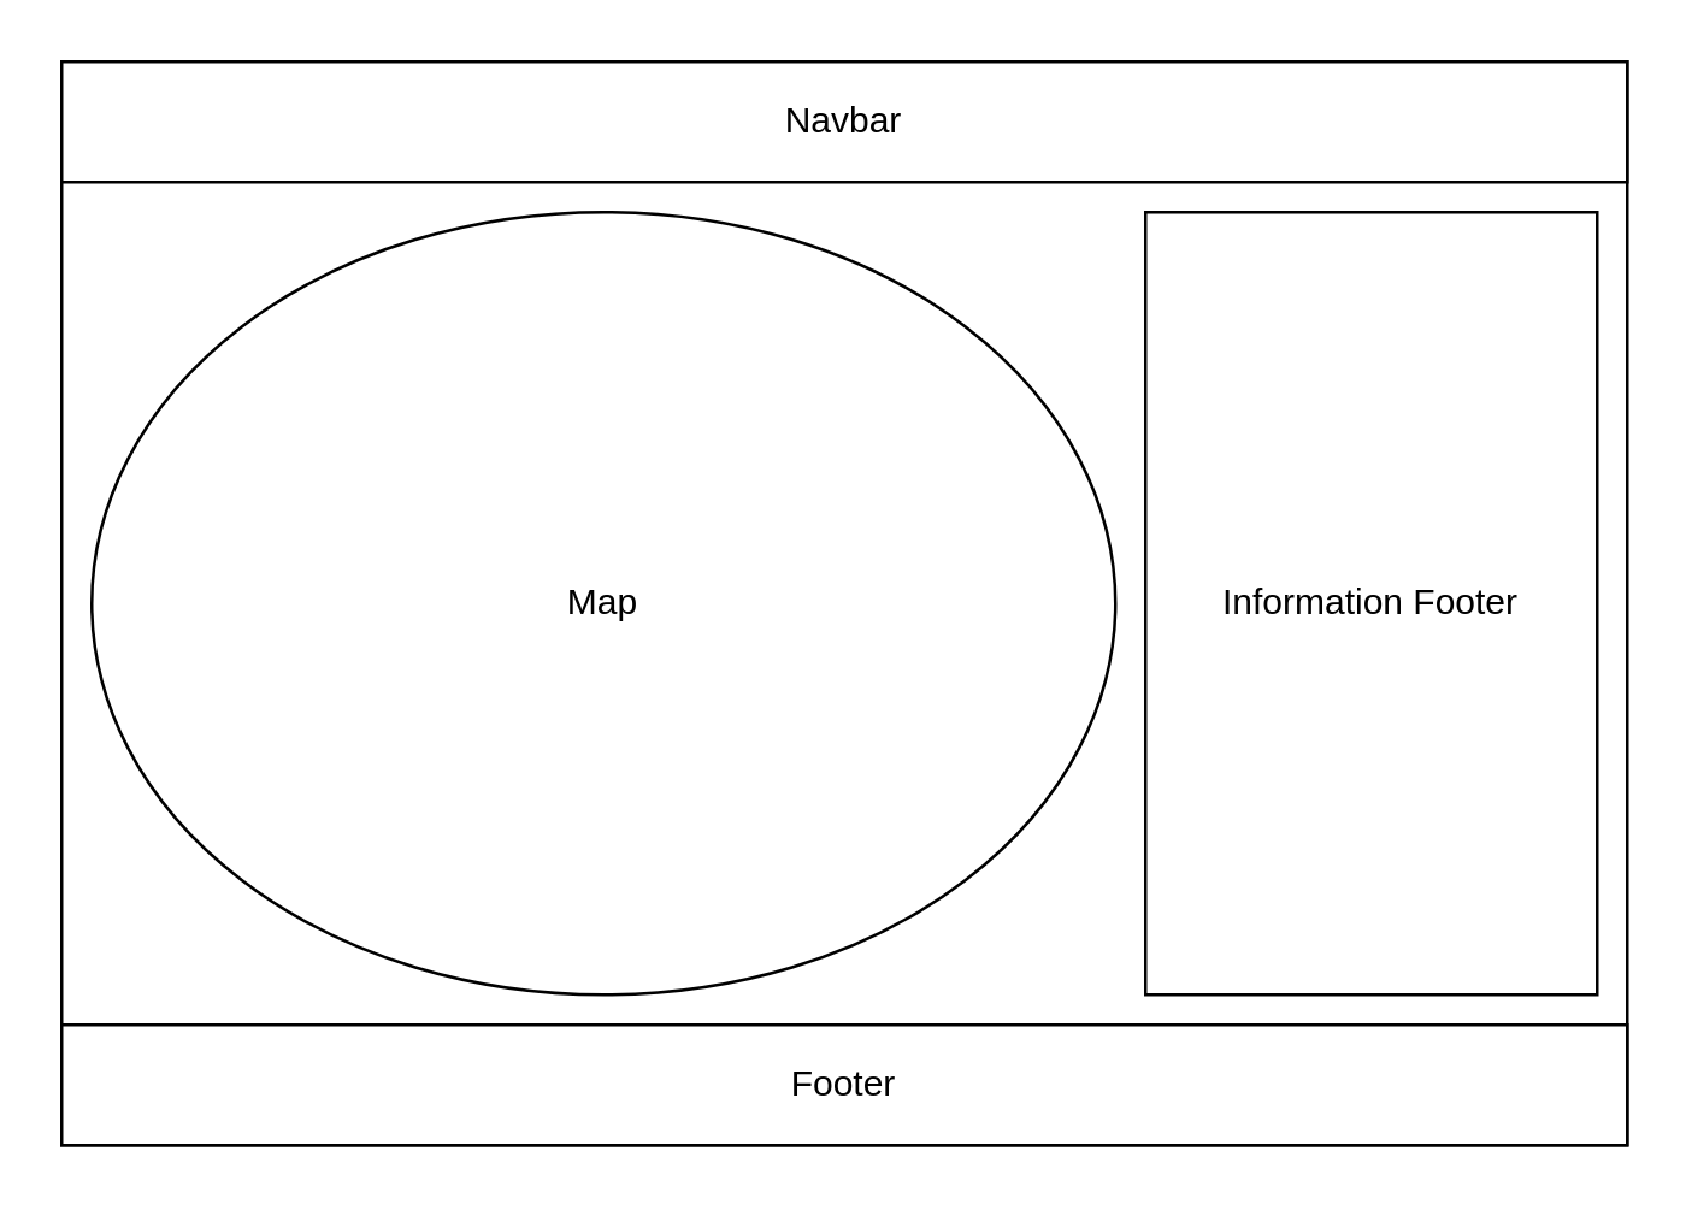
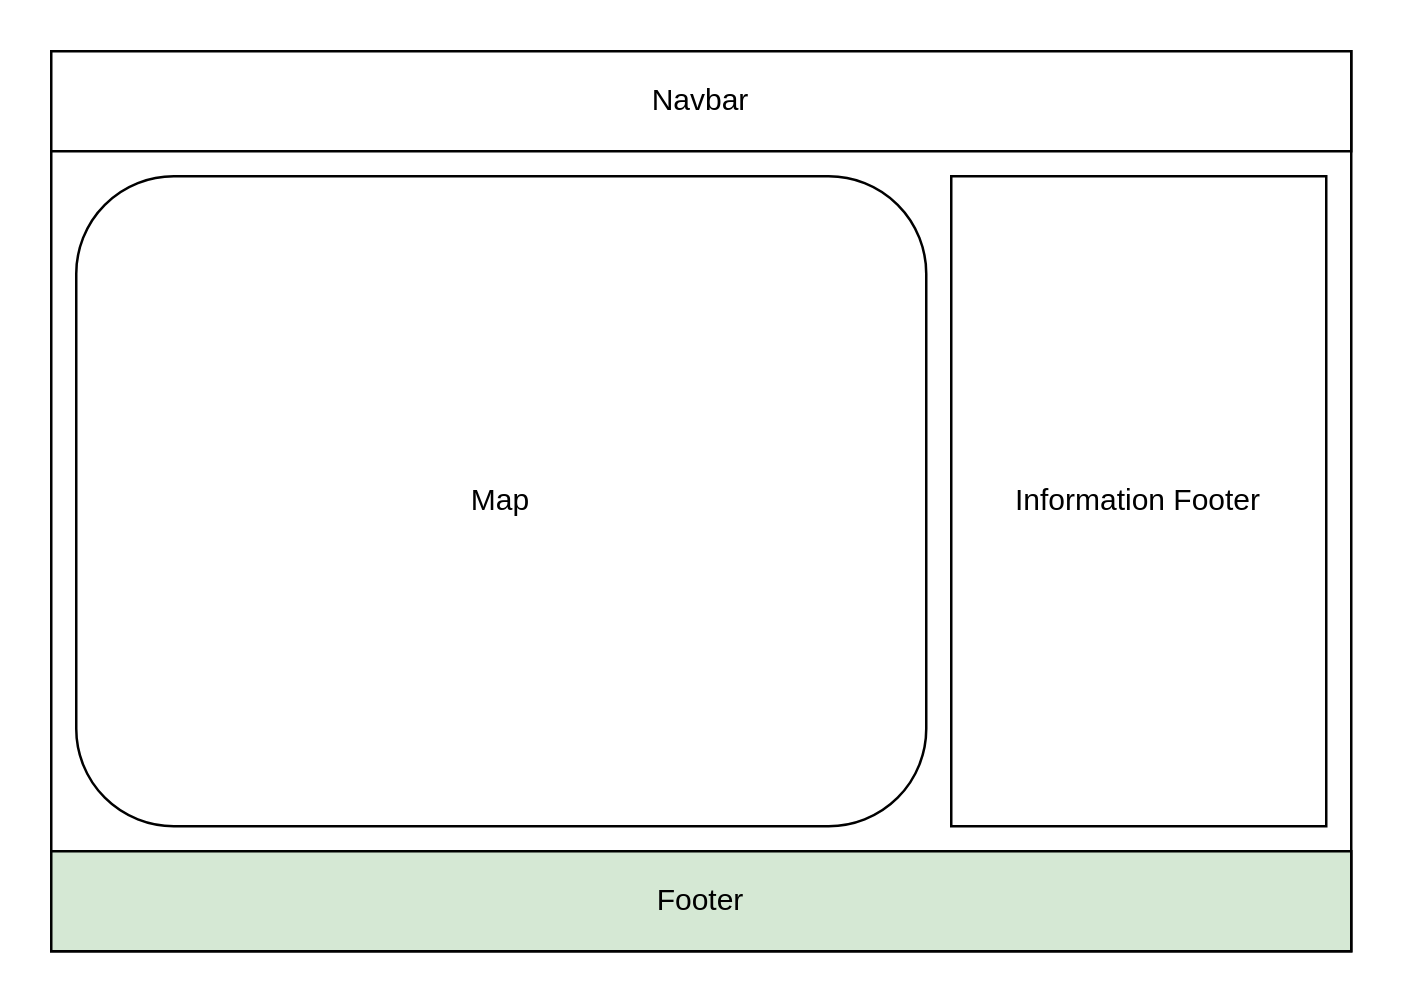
- <mxCell id="5" value="Map" style="ellipse;whiteSpace=wrap;html=1;" vertex="1" parent="1"><mxGeometry x="30" y="70" width="340" height="260" as="geometry" /></mxCell>
+ <mxCell id="5" value="Map" style="rounded=1;whiteSpace=wrap;html=1;" vertex="1" parent="1"><mxGeometry x="30" y="70" width="340" height="260" as="geometry" /></mxCell>
- <mxCell id="4" value="Footer" style="rounded=0;whiteSpace=wrap;html=1;" vertex="1" parent="1"><mxGeometry x="20" y="340" width="520" height="40" as="geometry" /></mxCell>
+ <mxCell id="4" value="Footer" style="rounded=0;whiteSpace=wrap;html=1;fillColor=#d5e8d4;" vertex="1" parent="1"><mxGeometry x="20" y="340" width="520" height="40" as="geometry" /></mxCell>
